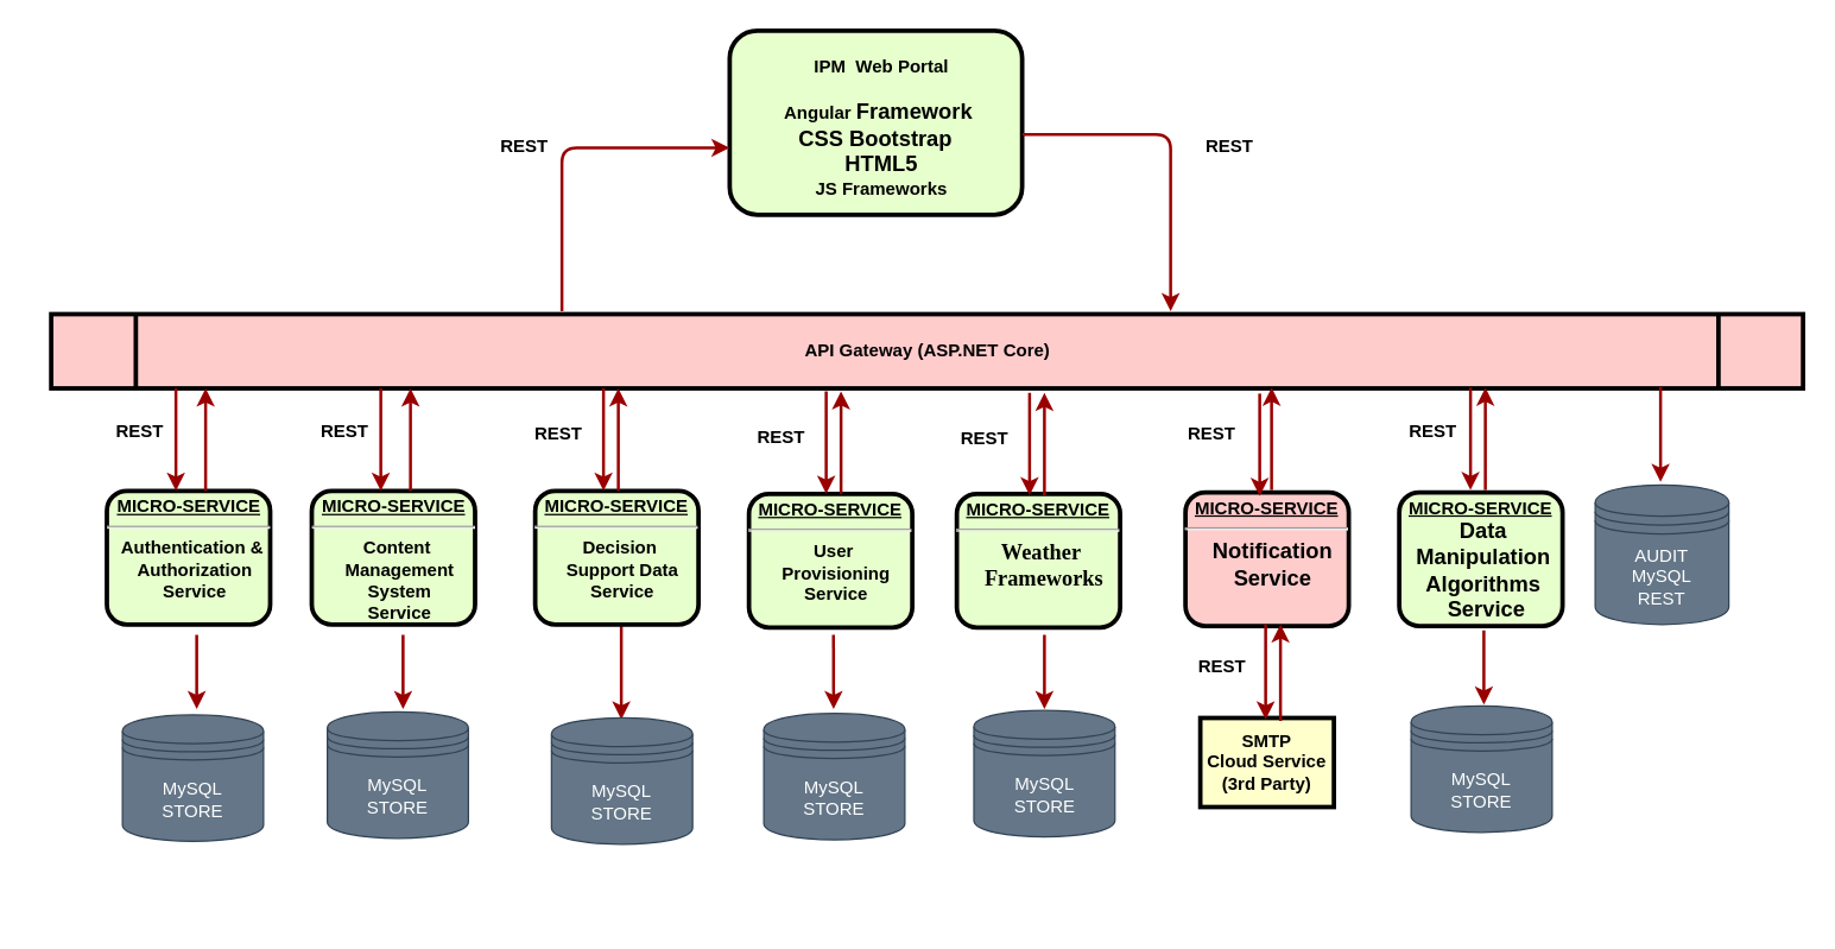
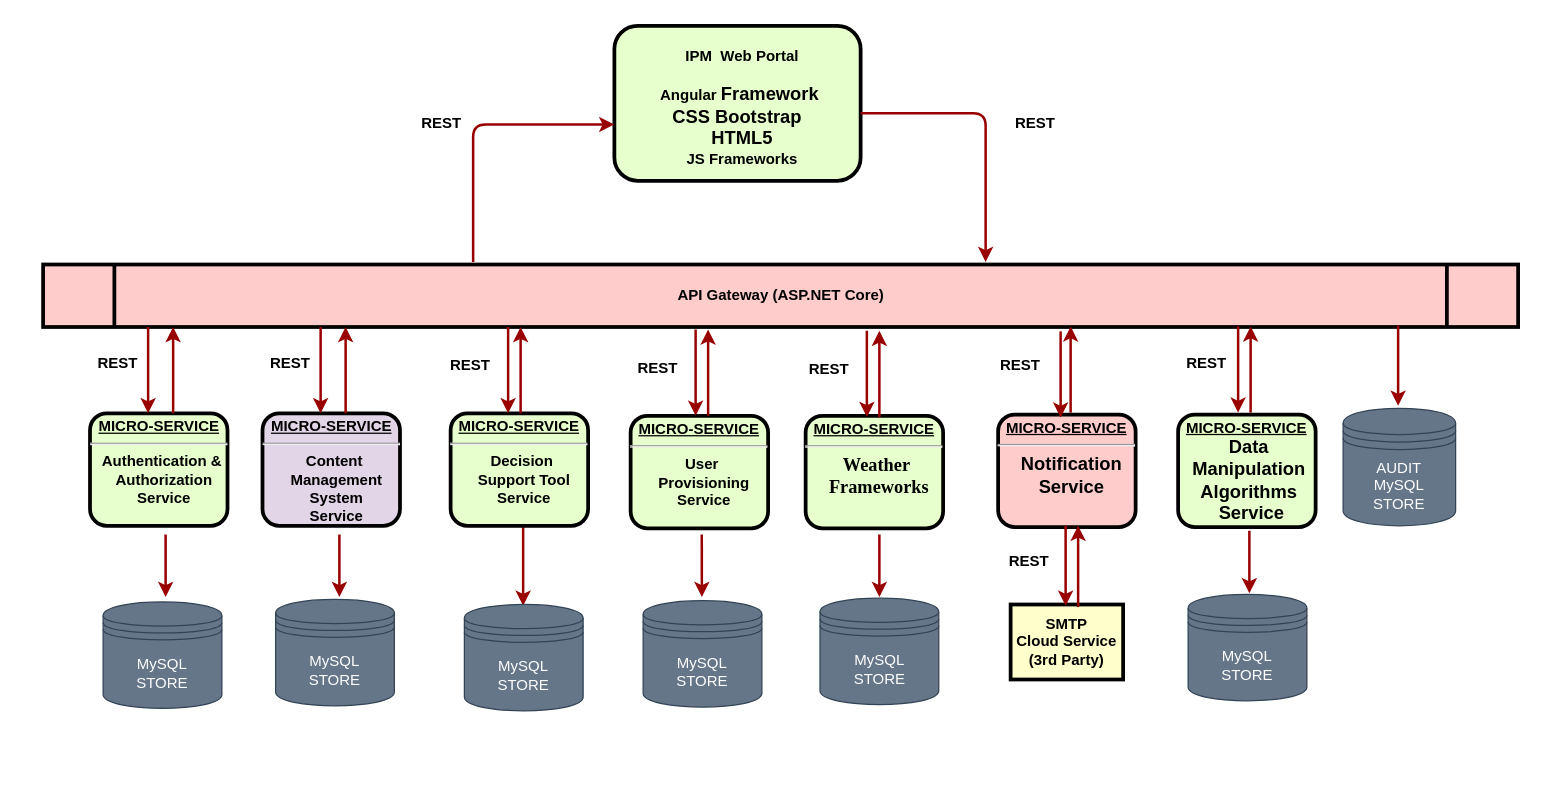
- <mxCell id="5" value="&lt;p style=&quot;margin: 0px ; margin-top: 4px ; text-align: center ; text-decoration: underline&quot;&gt;&lt;strong&gt;MICRO-SERVICE&lt;/strong&gt;&lt;/p&gt;&lt;hr&gt;&lt;p style=&quot;margin: 0px ; margin-left: 8px&quot;&gt;Decision&amp;nbsp;&lt;/p&gt;&lt;p style=&quot;margin: 0px ; margin-left: 8px&quot;&gt;Support Data&lt;/p&gt;&lt;p style=&quot;margin: 0px ; margin-left: 8px&quot;&gt;Service&lt;/p&gt;&lt;p style=&quot;margin: 0px ; margin-left: 8px&quot;&gt;&lt;br&gt;&lt;/p&gt;" style="verticalAlign=middle;align=center;overflow=fill;fontSize=12;fontFamily=Helvetica;html=1;rounded=1;fontStyle=1;strokeWidth=3;fillColor=#E6FFCC" parent="1" vertex="1"><mxGeometry x="360" y="330" width="110" height="90" as="geometry" /></mxCell>
+ <mxCell id="5" value="&lt;p style=&quot;margin: 0px ; margin-top: 4px ; text-align: center ; text-decoration: underline&quot;&gt;&lt;strong&gt;MICRO-SERVICE&lt;/strong&gt;&lt;/p&gt;&lt;hr&gt;&lt;p style=&quot;margin: 0px ; margin-left: 8px&quot;&gt;Decision&amp;nbsp;&lt;/p&gt;&lt;p style=&quot;margin: 0px ; margin-left: 8px&quot;&gt;Support Tool&lt;/p&gt;&lt;p style=&quot;margin: 0px ; margin-left: 8px&quot;&gt;Service&lt;/p&gt;&lt;p style=&quot;margin: 0px ; margin-left: 8px&quot;&gt;&lt;br&gt;&lt;/p&gt;" style="verticalAlign=middle;align=center;overflow=fill;fontSize=12;fontFamily=Helvetica;html=1;rounded=1;fontStyle=1;strokeWidth=3;fillColor=#E6FFCC" parent="1" vertex="1"><mxGeometry x="360" y="330" width="110" height="90" as="geometry" /></mxCell>
- <mxCell id="6" value="&lt;p style=&quot;margin: 0px ; margin-top: 4px ; text-align: center ; text-decoration: underline&quot;&gt;&lt;strong&gt;MICRO-SERVICE&lt;/strong&gt;&lt;/p&gt;&lt;hr&gt;&lt;p style=&quot;margin: 0px ; margin-left: 8px&quot;&gt;Content&amp;nbsp;&lt;/p&gt;&lt;p style=&quot;margin: 0px ; margin-left: 8px&quot;&gt;Management&lt;/p&gt;&lt;p style=&quot;margin: 0px ; margin-left: 8px&quot;&gt;System&lt;/p&gt;&lt;p style=&quot;margin: 0px ; margin-left: 8px&quot;&gt;Service&lt;/p&gt;" style="verticalAlign=middle;align=center;overflow=fill;fontSize=12;fontFamily=Helvetica;html=1;rounded=1;fontStyle=1;strokeWidth=3;fillColor=#E6FFCC" parent="1" vertex="1"><mxGeometry x="209.5" y="330" width="110" height="90" as="geometry" /></mxCell>
+ <mxCell id="6" value="&lt;p style=&quot;margin: 0px ; margin-top: 4px ; text-align: center ; text-decoration: underline&quot;&gt;&lt;strong&gt;MICRO-SERVICE&lt;/strong&gt;&lt;/p&gt;&lt;hr&gt;&lt;p style=&quot;margin: 0px ; margin-left: 8px&quot;&gt;Content&amp;nbsp;&lt;/p&gt;&lt;p style=&quot;margin: 0px ; margin-left: 8px&quot;&gt;Management&lt;/p&gt;&lt;p style=&quot;margin: 0px ; margin-left: 8px&quot;&gt;System&lt;/p&gt;&lt;p style=&quot;margin: 0px ; margin-left: 8px&quot;&gt;Service&lt;/p&gt;" style="verticalAlign=middle;align=center;overflow=fill;fontSize=12;fontFamily=Helvetica;html=1;rounded=1;fontStyle=1;strokeWidth=3;fillColor=#e1d5e7;" parent="1" vertex="1"><mxGeometry x="209.5" y="330" width="110" height="90" as="geometry" /></mxCell>
- <mxCell id="34" value="AUDIT&lt;br&gt;MySQL&lt;br&gt;REST" style="shape=datastore;whiteSpace=wrap;html=1;fillColor=#647687;strokeColor=#314354;fontColor=#ffffff;" parent="1" vertex="1"><mxGeometry x="1074" y="326" width="90" height="94" as="geometry" /></mxCell>
+ <mxCell id="34" value="AUDIT&lt;br&gt;MySQL&lt;br&gt;STORE" style="shape=datastore;whiteSpace=wrap;html=1;fillColor=#647687;strokeColor=#314354;fontColor=#ffffff;" parent="1" vertex="1"><mxGeometry x="1074" y="326" width="90" height="94" as="geometry" /></mxCell>
